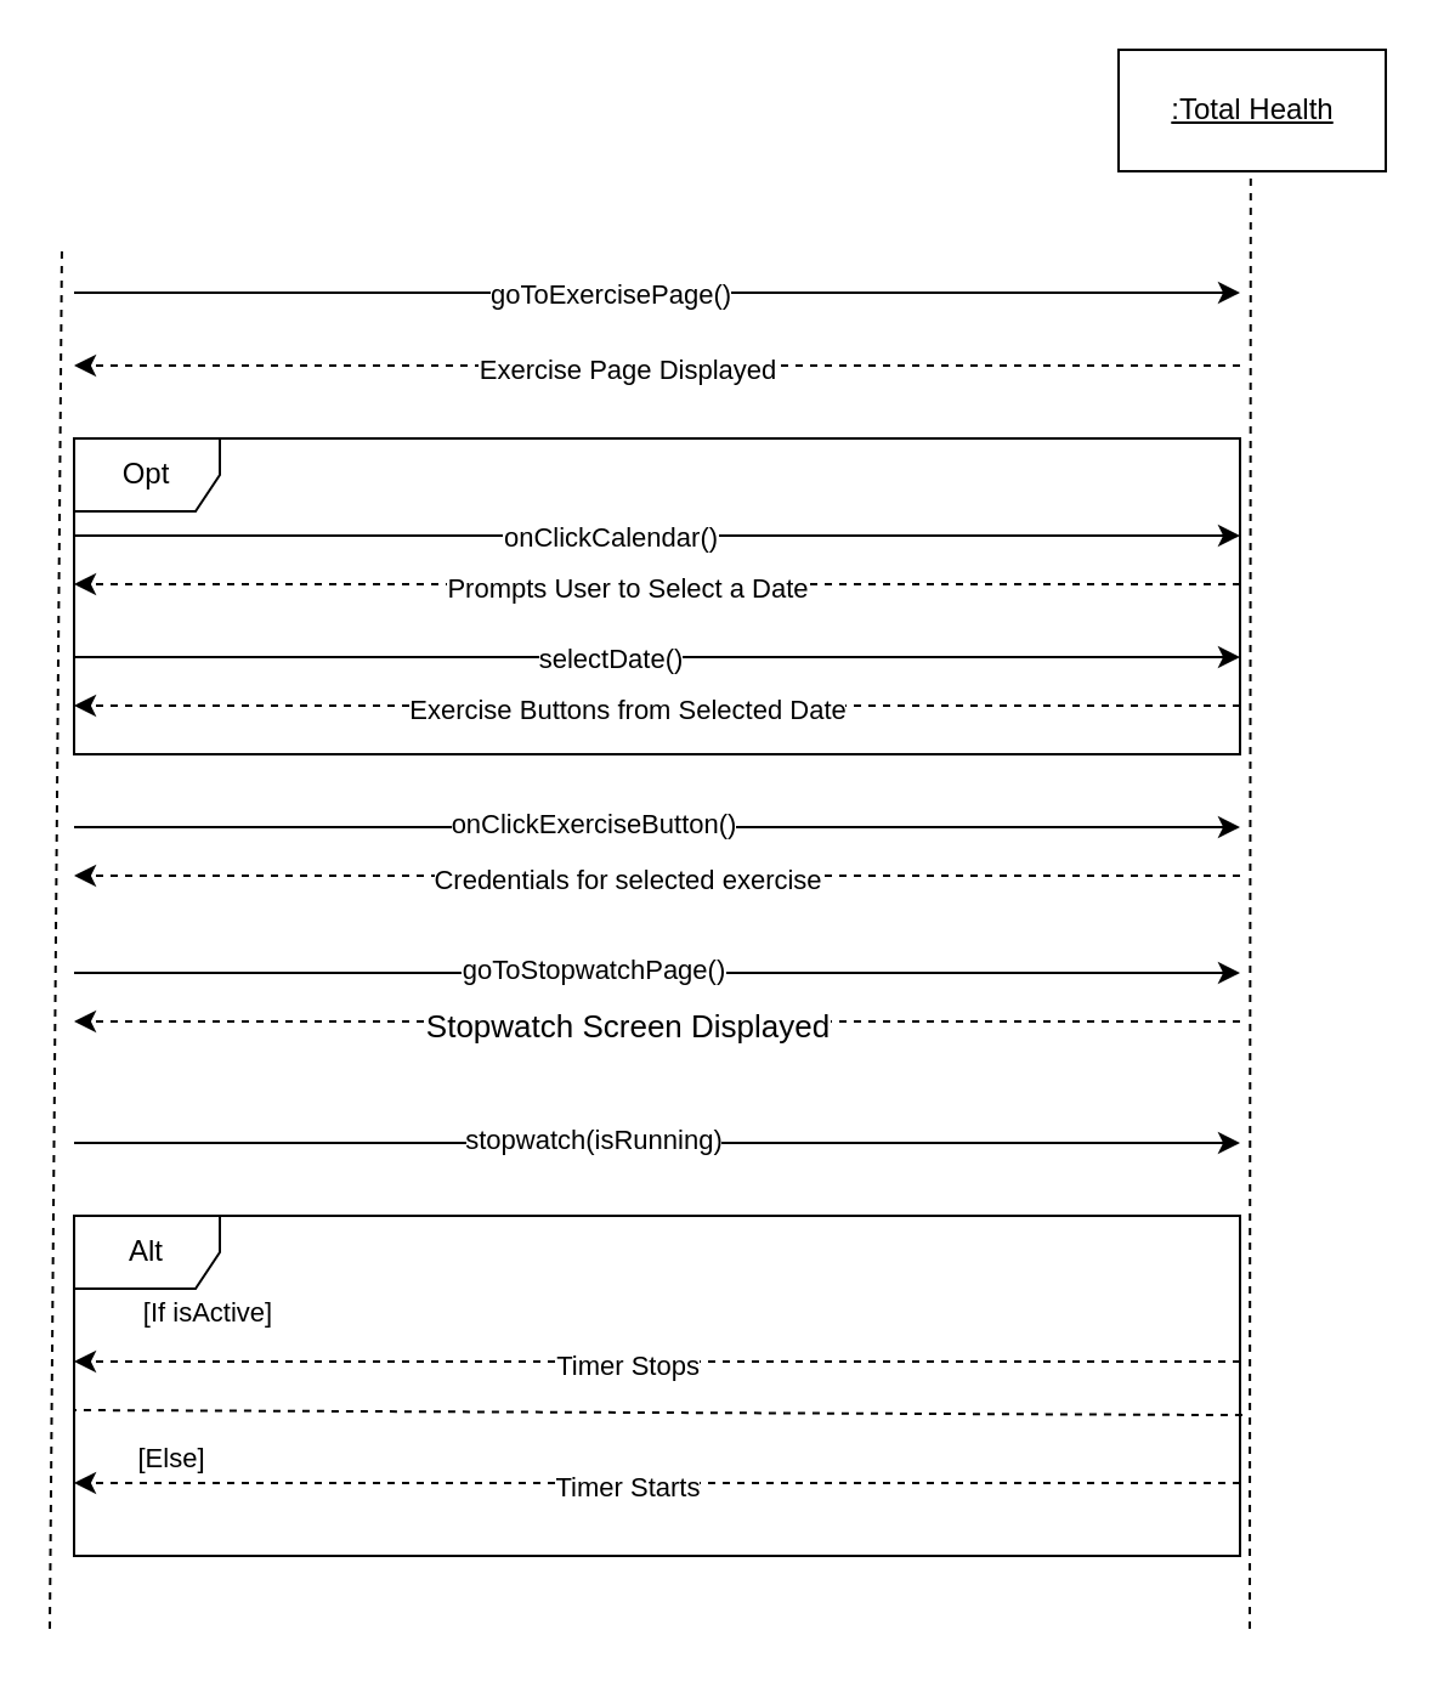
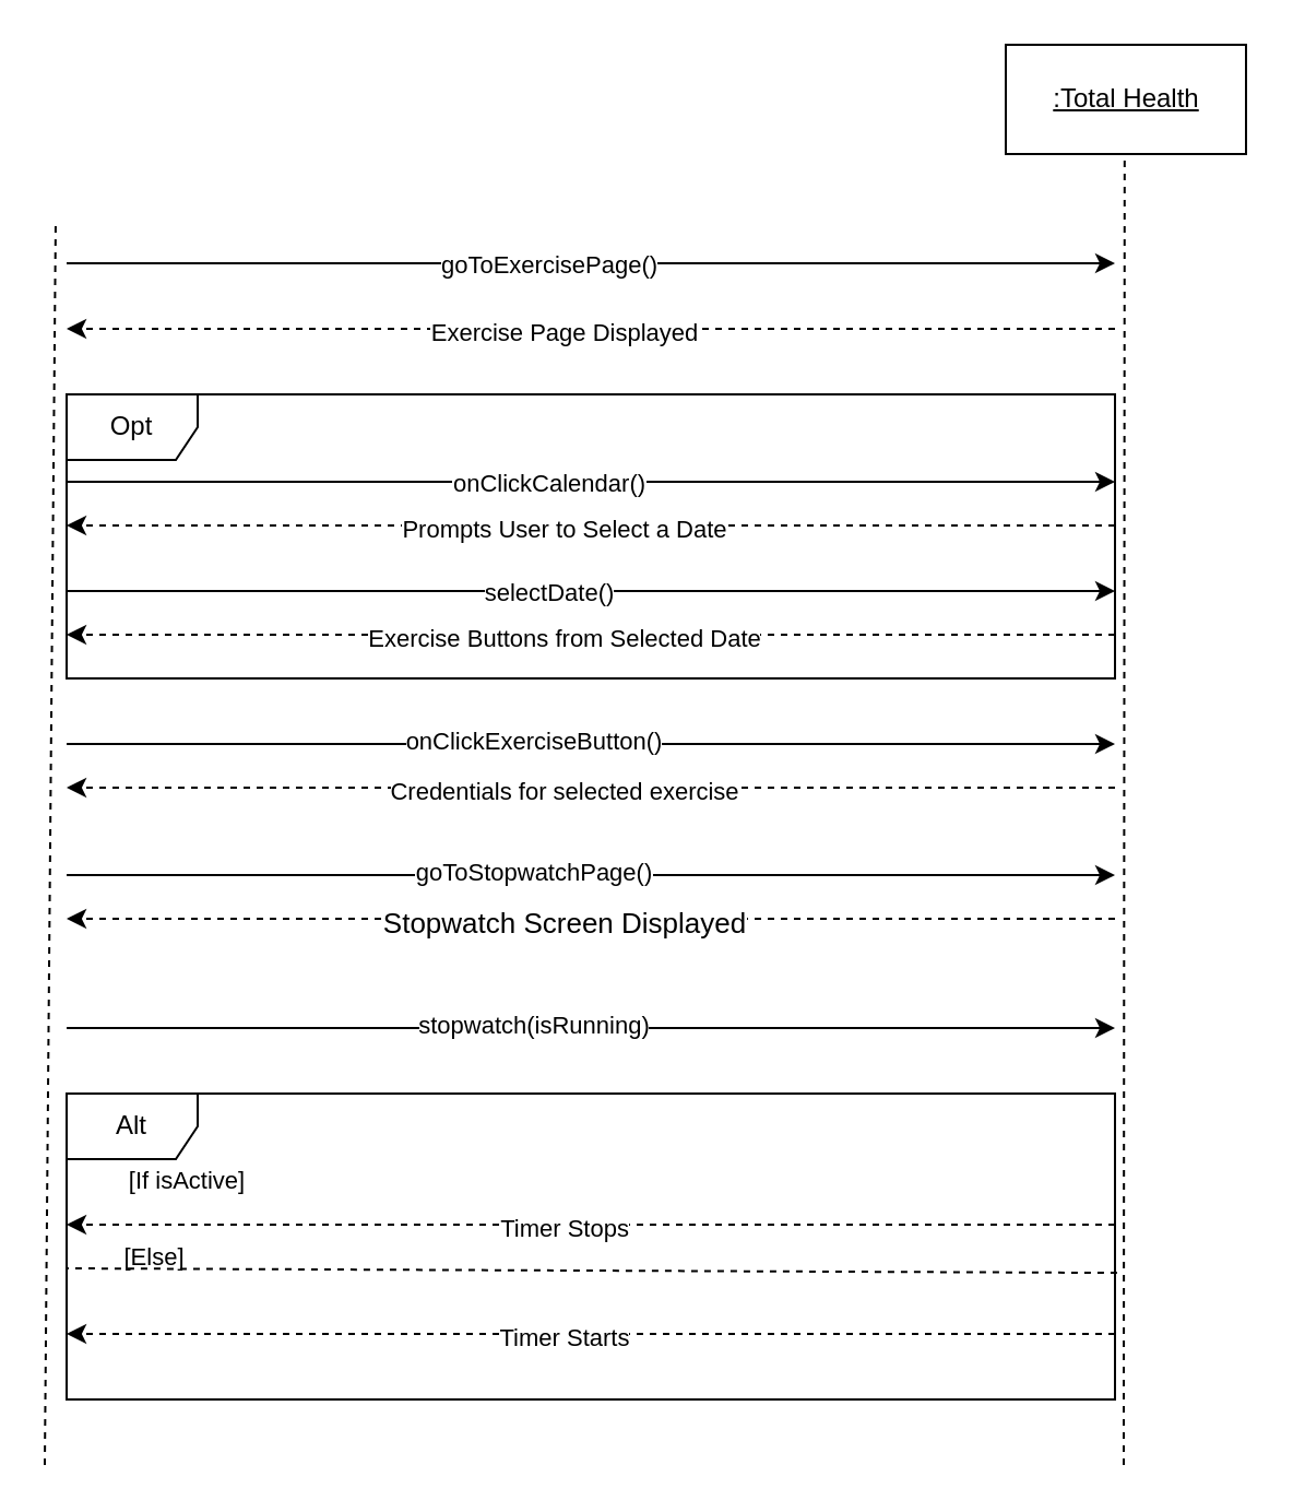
- <mxCell id="32" value="[Else]" style="text;html=1;align=center;verticalAlign=middle;resizable=0;points=[];autosize=1;strokeColor=none;fillColor=none;fontSize=11;" parent="1" vertex="1"><mxGeometry x="50" y="590" width="40" height="20" as="geometry" /></mxCell>
+ <mxCell id="32" value="[Else]" style="text;html=1;align=center;verticalAlign=middle;resizable=0;points=[];autosize=1;strokeColor=none;fillColor=none;fontSize=11;" parent="1" vertex="1"><mxGeometry x="50" y="565" width="40" height="20" as="geometry" /></mxCell>
